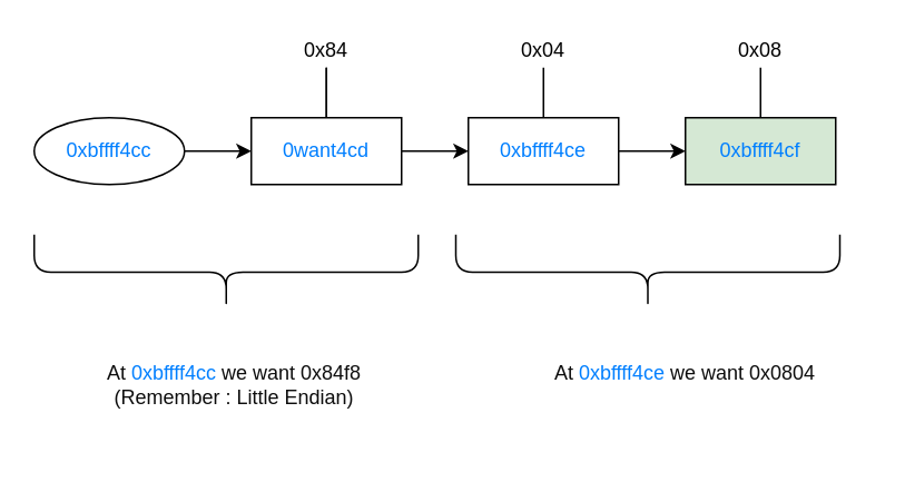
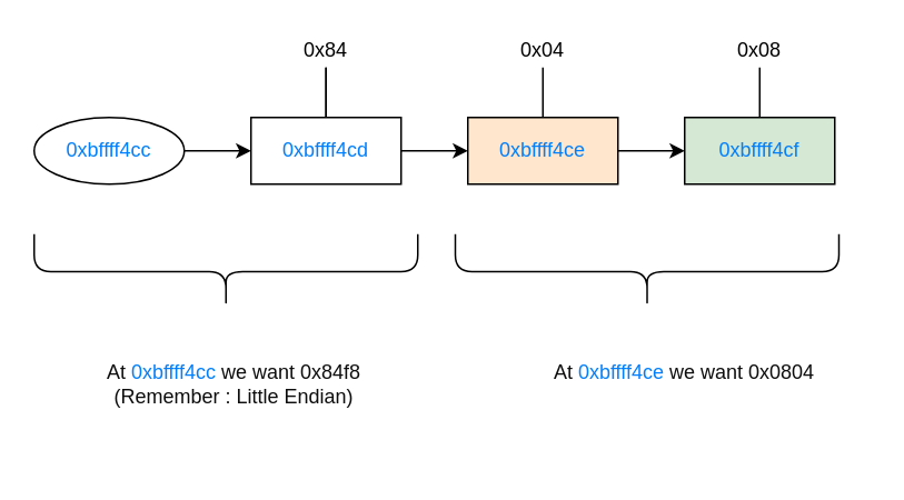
- <mxCell id="5" value="0want4cd" style="rounded=0;whiteSpace=wrap;html=1;fontColor=#007FFF;" parent="1" vertex="1"><mxGeometry x="150" y="70" width="90" height="40" as="geometry" /></mxCell>
+ <mxCell id="5" value="0xbffff4cd" style="rounded=0;whiteSpace=wrap;html=1;fontColor=#007FFF;" parent="1" vertex="1"><mxGeometry x="150" y="70" width="90" height="40" as="geometry" /></mxCell>
- <mxCell id="7" value="0xbffff4ce" style="rounded=0;whiteSpace=wrap;html=1;fontColor=#007FFF;" parent="1" vertex="1"><mxGeometry x="280" y="70" width="90" height="40" as="geometry" /></mxCell>
+ <mxCell id="7" value="0xbffff4ce" style="rounded=0;whiteSpace=wrap;html=1;fontColor=#007FFF;fillColor=#ffe6cc;" parent="1" vertex="1"><mxGeometry x="280" y="70" width="90" height="40" as="geometry" /></mxCell>
